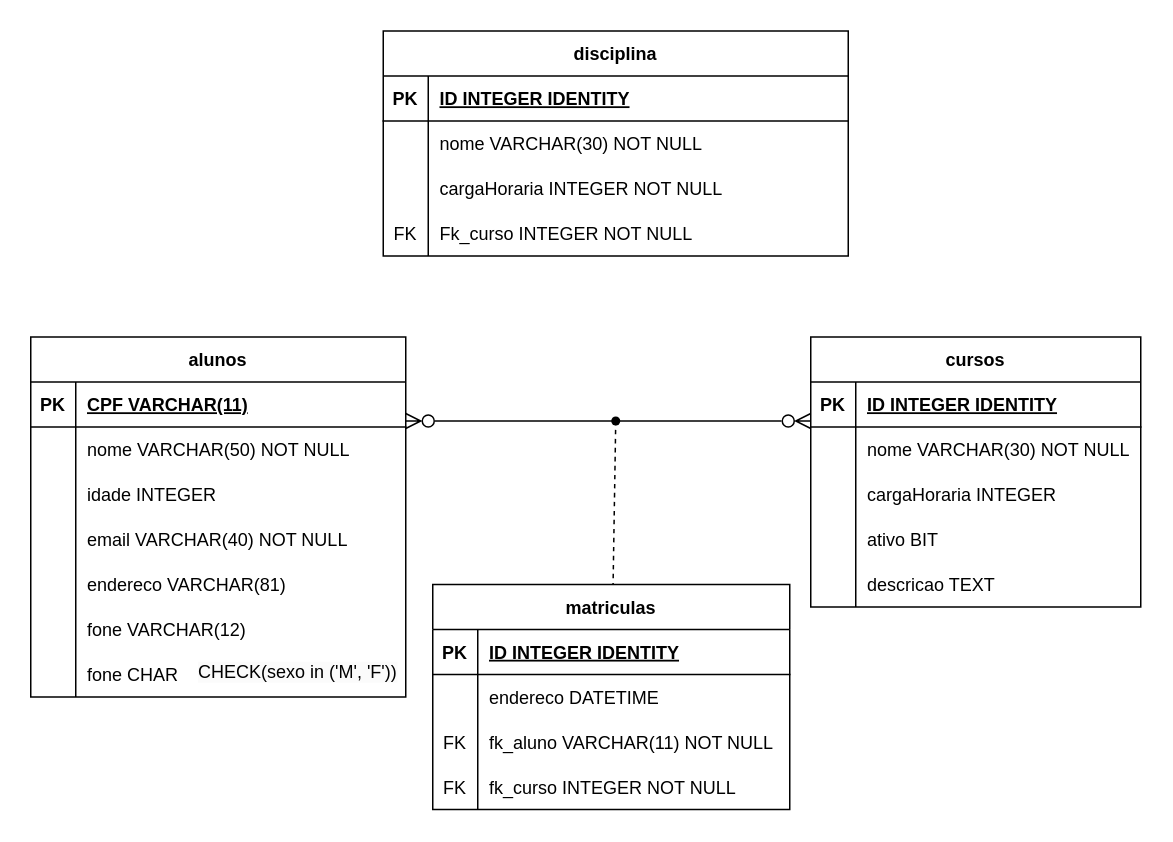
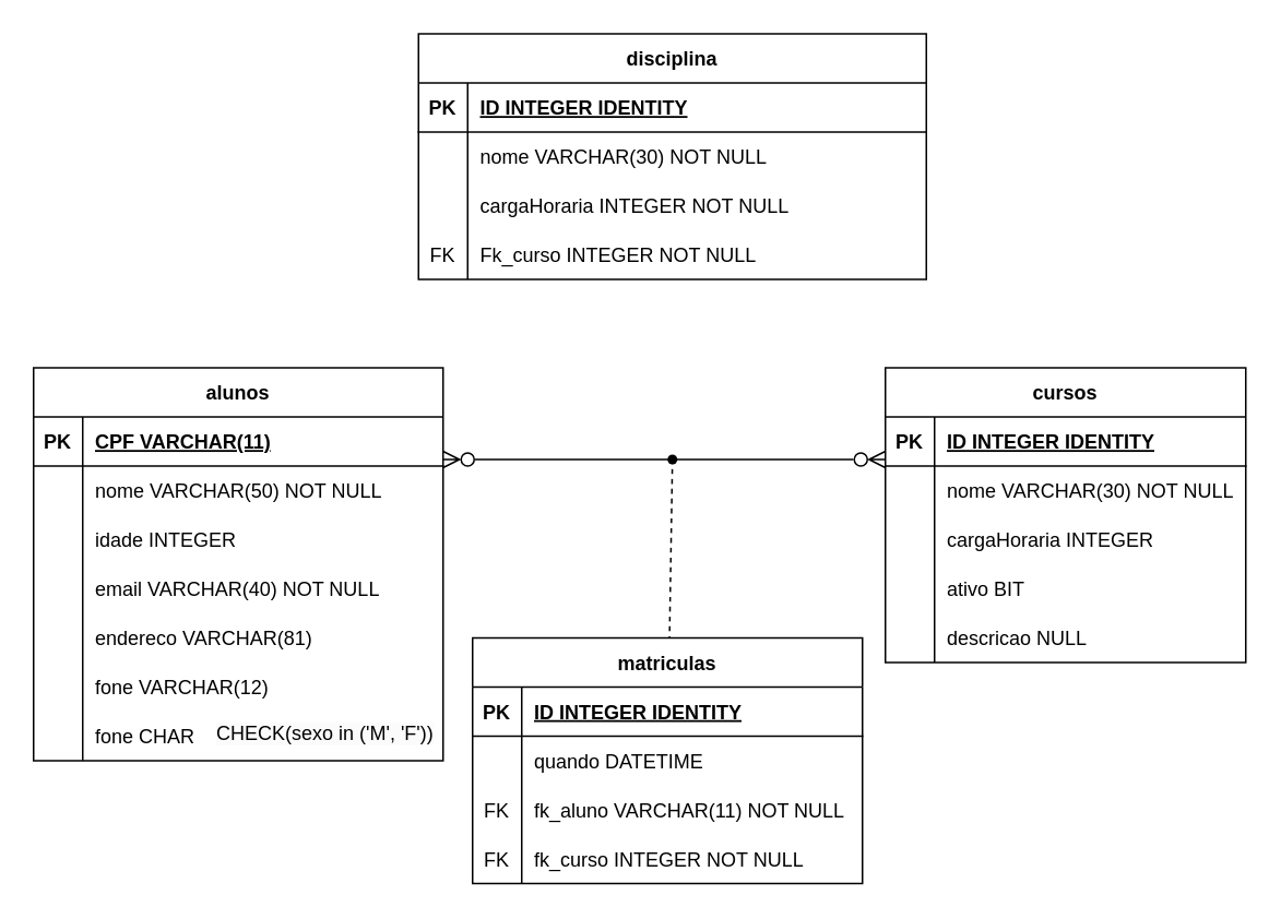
- <mxCell id="17" value="descricao TEXT" style="shape=partialRectangle;overflow=hidden;connectable=0;fillColor=none;align=left;strokeColor=inherit;top=0;left=0;bottom=0;right=0;spacingLeft=6;" parent="15" vertex="1"><mxGeometry x="30" width="190" height="30" as="geometry"><mxRectangle width="190" height="30" as="alternateBounds" /></mxGeometry></mxCell>
+ <mxCell id="17" value="descricao NULL" style="shape=partialRectangle;overflow=hidden;connectable=0;fillColor=none;align=left;strokeColor=inherit;top=0;left=0;bottom=0;right=0;spacingLeft=6;" parent="15" vertex="1"><mxGeometry x="30" width="190" height="30" as="geometry"><mxRectangle width="190" height="30" as="alternateBounds" /></mxGeometry></mxCell>
- <mxCell id="37" value="endereco DATETIME" style="shape=partialRectangle;overflow=hidden;connectable=0;fillColor=none;align=left;strokeColor=inherit;top=0;left=0;bottom=0;right=0;spacingLeft=6;" parent="35" vertex="1"><mxGeometry x="30" width="208" height="30" as="geometry"><mxRectangle width="208" height="30" as="alternateBounds" /></mxGeometry></mxCell>
+ <mxCell id="37" value="quando DATETIME" style="shape=partialRectangle;overflow=hidden;connectable=0;fillColor=none;align=left;strokeColor=inherit;top=0;left=0;bottom=0;right=0;spacingLeft=6;" parent="35" vertex="1"><mxGeometry x="30" width="208" height="30" as="geometry"><mxRectangle width="208" height="30" as="alternateBounds" /></mxGeometry></mxCell>
